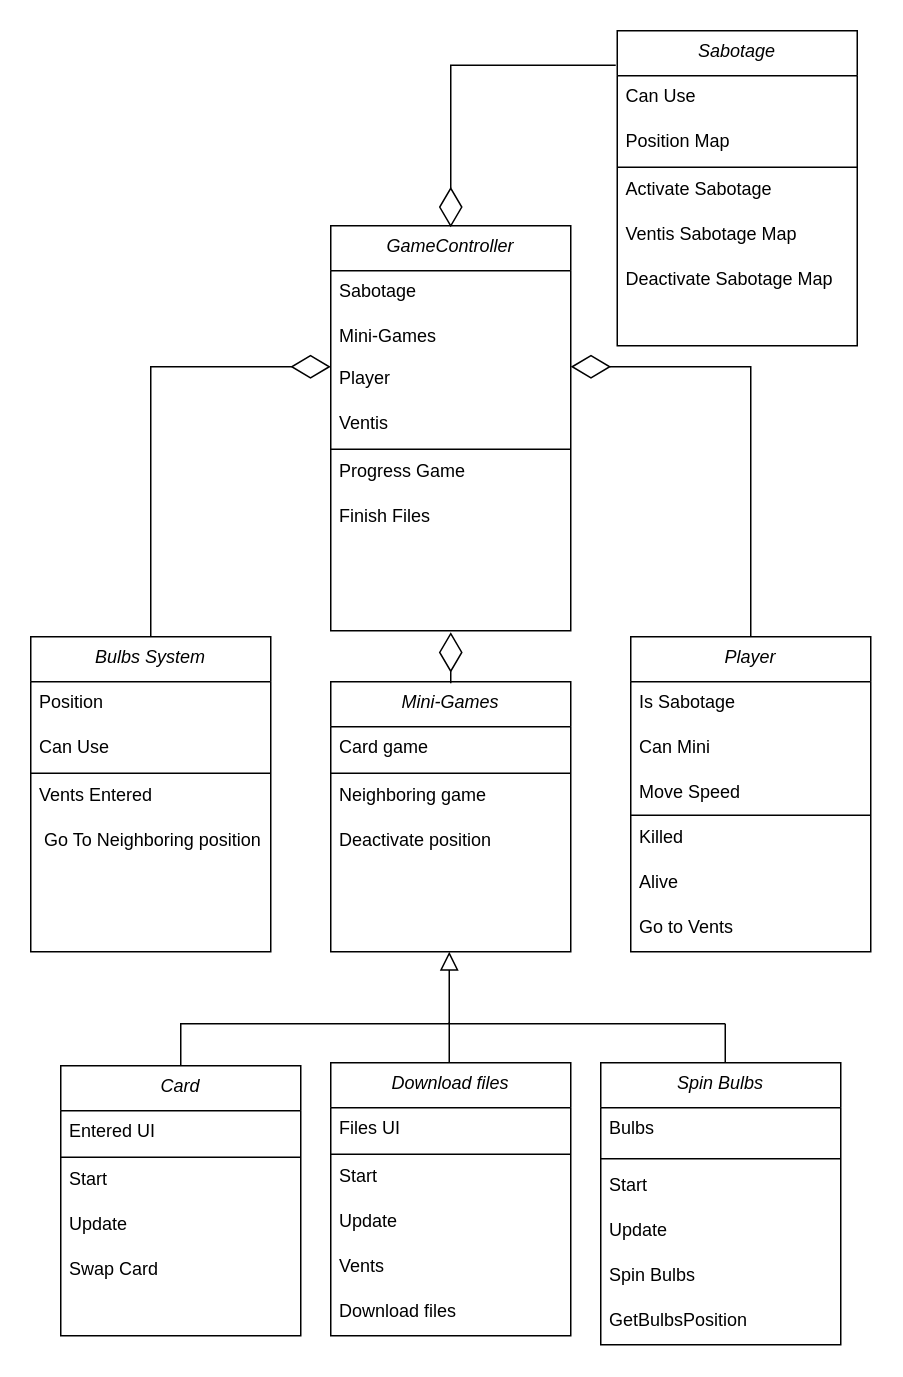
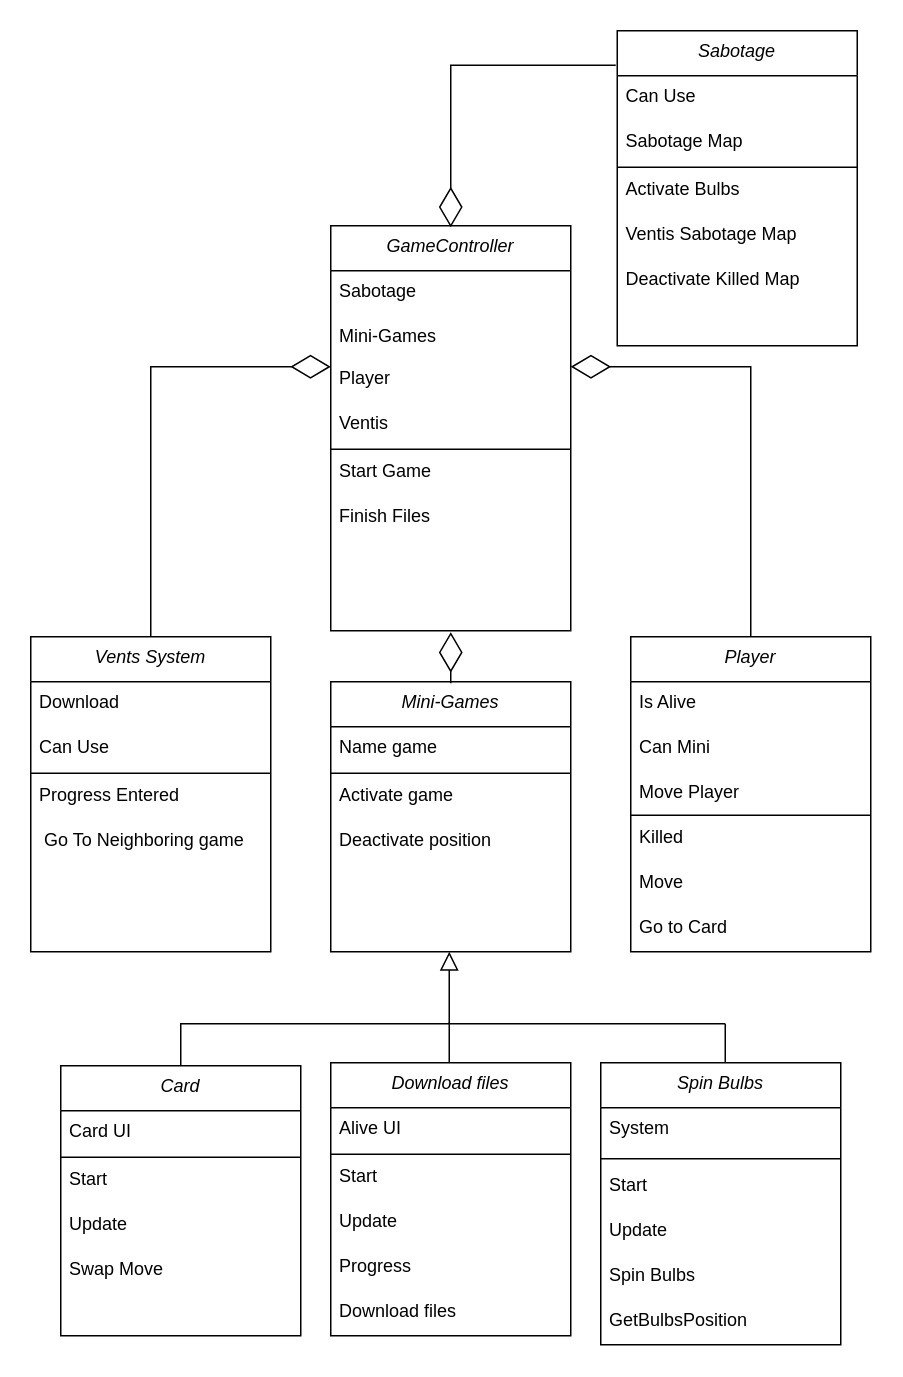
- <mxCell id="51" value="Position Map" style="text;align=left;verticalAlign=top;spacingLeft=4;spacingRight=4;overflow=hidden;rotatable=0;points=[[0,0.5],[1,0.5]];portConstraint=eastwest;rounded=0;shadow=0;html=0;" vertex="1" parent="49"><mxGeometry y="60" width="160" height="30" as="geometry" /></mxCell>
+ <mxCell id="51" value="Sabotage Map" style="text;align=left;verticalAlign=top;spacingLeft=4;spacingRight=4;overflow=hidden;rotatable=0;points=[[0,0.5],[1,0.5]];portConstraint=eastwest;rounded=0;shadow=0;html=0;" vertex="1" parent="49"><mxGeometry y="60" width="160" height="30" as="geometry" /></mxCell>
- <mxCell id="53" value="Activate Sabotage" style="text;align=left;verticalAlign=top;spacingLeft=4;spacingRight=4;overflow=hidden;rotatable=0;points=[[0,0.5],[1,0.5]];portConstraint=eastwest;rounded=0;shadow=0;html=0;" vertex="1" parent="49"><mxGeometry y="92" width="160" height="30" as="geometry" /></mxCell>
+ <mxCell id="53" value="Activate Bulbs" style="text;align=left;verticalAlign=top;spacingLeft=4;spacingRight=4;overflow=hidden;rotatable=0;points=[[0,0.5],[1,0.5]];portConstraint=eastwest;rounded=0;shadow=0;html=0;" vertex="1" parent="49"><mxGeometry y="92" width="160" height="30" as="geometry" /></mxCell>
- <mxCell id="55" value="Deactivate Sabotage Map" style="text;align=left;verticalAlign=top;spacingLeft=4;spacingRight=4;overflow=hidden;rotatable=0;points=[[0,0.5],[1,0.5]];portConstraint=eastwest;rounded=0;shadow=0;html=0;" vertex="1" parent="49"><mxGeometry y="152" width="160" height="30" as="geometry" /></mxCell>
+ <mxCell id="55" value="Deactivate Killed Map" style="text;align=left;verticalAlign=top;spacingLeft=4;spacingRight=4;overflow=hidden;rotatable=0;points=[[0,0.5],[1,0.5]];portConstraint=eastwest;rounded=0;shadow=0;html=0;" vertex="1" parent="49"><mxGeometry y="152" width="160" height="30" as="geometry" /></mxCell>
- <mxCell id="33" value="Progress Game" style="text;align=left;verticalAlign=top;spacingLeft=4;spacingRight=4;overflow=hidden;rotatable=0;points=[[0,0.5],[1,0.5]];portConstraint=eastwest;" vertex="1" parent="27"><mxGeometry y="150" width="160" height="30" as="geometry" /></mxCell>
+ <mxCell id="33" value="Start Game" style="text;align=left;verticalAlign=top;spacingLeft=4;spacingRight=4;overflow=hidden;rotatable=0;points=[[0,0.5],[1,0.5]];portConstraint=eastwest;" vertex="1" parent="27"><mxGeometry y="150" width="160" height="30" as="geometry" /></mxCell>
- <mxCell id="43" value="Bulbs System" style="swimlane;fontStyle=2;align=center;verticalAlign=top;childLayout=stackLayout;horizontal=1;startSize=30;horizontalStack=0;resizeParent=1;resizeLast=0;collapsible=1;marginBottom=0;rounded=0;shadow=0;strokeWidth=1;" vertex="1" parent="1"><mxGeometry x="20" y="424" width="160" height="210" as="geometry"><mxRectangle x="650" y="380" width="160" height="26" as="alternateBounds" /></mxGeometry></mxCell>
+ <mxCell id="43" value="Vents System" style="swimlane;fontStyle=2;align=center;verticalAlign=top;childLayout=stackLayout;horizontal=1;startSize=30;horizontalStack=0;resizeParent=1;resizeLast=0;collapsible=1;marginBottom=0;rounded=0;shadow=0;strokeWidth=1;" vertex="1" parent="1"><mxGeometry x="20" y="424" width="160" height="210" as="geometry"><mxRectangle x="650" y="380" width="160" height="26" as="alternateBounds" /></mxGeometry></mxCell>
- <mxCell id="44" value="Position" style="text;align=left;verticalAlign=top;spacingLeft=4;spacingRight=4;overflow=hidden;rotatable=0;points=[[0,0.5],[1,0.5]];portConstraint=eastwest;" vertex="1" parent="43"><mxGeometry y="30" width="160" height="30" as="geometry" /></mxCell>
+ <mxCell id="44" value="Download" style="text;align=left;verticalAlign=top;spacingLeft=4;spacingRight=4;overflow=hidden;rotatable=0;points=[[0,0.5],[1,0.5]];portConstraint=eastwest;" vertex="1" parent="43"><mxGeometry y="30" width="160" height="30" as="geometry" /></mxCell>
- <mxCell id="36" value="Is Sabotage" style="text;align=left;verticalAlign=top;spacingLeft=4;spacingRight=4;overflow=hidden;rotatable=0;points=[[0,0.5],[1,0.5]];portConstraint=eastwest;" vertex="1" parent="35"><mxGeometry y="30" width="160" height="30" as="geometry" /></mxCell>
+ <mxCell id="36" value="Is Alive" style="text;align=left;verticalAlign=top;spacingLeft=4;spacingRight=4;overflow=hidden;rotatable=0;points=[[0,0.5],[1,0.5]];portConstraint=eastwest;" vertex="1" parent="35"><mxGeometry y="30" width="160" height="30" as="geometry" /></mxCell>
- <mxCell id="3" value="Card game" style="text;align=left;verticalAlign=top;spacingLeft=4;spacingRight=4;overflow=hidden;rotatable=0;points=[[0,0.5],[1,0.5]];portConstraint=eastwest;" vertex="1" parent="2"><mxGeometry y="30" width="160" height="30" as="geometry" /></mxCell>
+ <mxCell id="3" value="Name game" style="text;align=left;verticalAlign=top;spacingLeft=4;spacingRight=4;overflow=hidden;rotatable=0;points=[[0,0.5],[1,0.5]];portConstraint=eastwest;" vertex="1" parent="2"><mxGeometry y="30" width="160" height="30" as="geometry" /></mxCell>
- <mxCell id="38" value="Move Speed" style="text;align=left;verticalAlign=top;spacingLeft=4;spacingRight=4;overflow=hidden;rotatable=0;points=[[0,0.5],[1,0.5]];portConstraint=eastwest;rounded=0;shadow=0;html=0;" vertex="1" parent="35"><mxGeometry y="90" width="160" height="28" as="geometry" /></mxCell>
+ <mxCell id="38" value="Move Player" style="text;align=left;verticalAlign=top;spacingLeft=4;spacingRight=4;overflow=hidden;rotatable=0;points=[[0,0.5],[1,0.5]];portConstraint=eastwest;rounded=0;shadow=0;html=0;" vertex="1" parent="35"><mxGeometry y="90" width="160" height="28" as="geometry" /></mxCell>
- <mxCell id="47" value="Vents Entered" style="text;align=left;verticalAlign=top;spacingLeft=4;spacingRight=4;overflow=hidden;rotatable=0;points=[[0,0.5],[1,0.5]];portConstraint=eastwest;rounded=0;shadow=0;html=0;" vertex="1" parent="43"><mxGeometry y="92" width="160" height="30" as="geometry" /></mxCell>
+ <mxCell id="47" value="Progress Entered" style="text;align=left;verticalAlign=top;spacingLeft=4;spacingRight=4;overflow=hidden;rotatable=0;points=[[0,0.5],[1,0.5]];portConstraint=eastwest;rounded=0;shadow=0;html=0;" vertex="1" parent="43"><mxGeometry y="92" width="160" height="30" as="geometry" /></mxCell>
- <mxCell id="5" value="Neighboring game" style="text;align=left;verticalAlign=top;spacingLeft=4;spacingRight=4;overflow=hidden;rotatable=0;points=[[0,0.5],[1,0.5]];portConstraint=eastwest;" vertex="1" parent="2"><mxGeometry y="62" width="160" height="30" as="geometry" /></mxCell>
+ <mxCell id="5" value="Activate game" style="text;align=left;verticalAlign=top;spacingLeft=4;spacingRight=4;overflow=hidden;rotatable=0;points=[[0,0.5],[1,0.5]];portConstraint=eastwest;" vertex="1" parent="2"><mxGeometry y="62" width="160" height="30" as="geometry" /></mxCell>
- <mxCell id="48" value=" Go To Neighboring position" style="text;align=left;verticalAlign=top;spacingLeft=4;spacingRight=4;overflow=hidden;rotatable=0;points=[[0,0.5],[1,0.5]];portConstraint=eastwest;rounded=0;shadow=0;html=0;" vertex="1" parent="43"><mxGeometry y="122" width="160" height="30" as="geometry" /></mxCell>
+ <mxCell id="48" value=" Go To Neighboring game" style="text;align=left;verticalAlign=top;spacingLeft=4;spacingRight=4;overflow=hidden;rotatable=0;points=[[0,0.5],[1,0.5]];portConstraint=eastwest;rounded=0;shadow=0;html=0;" vertex="1" parent="43"><mxGeometry y="122" width="160" height="30" as="geometry" /></mxCell>
- <mxCell id="41" value="Alive" style="text;align=left;verticalAlign=top;spacingLeft=4;spacingRight=4;overflow=hidden;rotatable=0;points=[[0,0.5],[1,0.5]];portConstraint=eastwest;" vertex="1" parent="35"><mxGeometry y="150" width="160" height="30" as="geometry" /></mxCell>
+ <mxCell id="41" value="Move" style="text;align=left;verticalAlign=top;spacingLeft=4;spacingRight=4;overflow=hidden;rotatable=0;points=[[0,0.5],[1,0.5]];portConstraint=eastwest;" vertex="1" parent="35"><mxGeometry y="150" width="160" height="30" as="geometry" /></mxCell>
- <mxCell id="42" value="Go to Vents" style="text;align=left;verticalAlign=top;spacingLeft=4;spacingRight=4;overflow=hidden;rotatable=0;points=[[0,0.5],[1,0.5]];portConstraint=eastwest;" vertex="1" parent="35"><mxGeometry y="180" width="160" height="30" as="geometry" /></mxCell>
+ <mxCell id="42" value="Go to Card" style="text;align=left;verticalAlign=top;spacingLeft=4;spacingRight=4;overflow=hidden;rotatable=0;points=[[0,0.5],[1,0.5]];portConstraint=eastwest;" vertex="1" parent="35"><mxGeometry y="180" width="160" height="30" as="geometry" /></mxCell>
- <mxCell id="14" value="Files UI" style="text;align=left;verticalAlign=top;spacingLeft=4;spacingRight=4;overflow=hidden;rotatable=0;points=[[0,0.5],[1,0.5]];portConstraint=eastwest;" vertex="1" parent="13"><mxGeometry y="30" width="160" height="30" as="geometry" /></mxCell>
+ <mxCell id="14" value="Alive UI" style="text;align=left;verticalAlign=top;spacingLeft=4;spacingRight=4;overflow=hidden;rotatable=0;points=[[0,0.5],[1,0.5]];portConstraint=eastwest;" vertex="1" parent="13"><mxGeometry y="30" width="160" height="30" as="geometry" /></mxCell>
- <mxCell id="21" value="Bulbs" style="text;align=left;verticalAlign=top;spacingLeft=4;spacingRight=4;overflow=hidden;rotatable=0;points=[[0,0.5],[1,0.5]];portConstraint=eastwest;" vertex="1" parent="20"><mxGeometry y="30" width="160" height="30" as="geometry" /></mxCell>
+ <mxCell id="21" value="System" style="text;align=left;verticalAlign=top;spacingLeft=4;spacingRight=4;overflow=hidden;rotatable=0;points=[[0,0.5],[1,0.5]];portConstraint=eastwest;" vertex="1" parent="20"><mxGeometry y="30" width="160" height="30" as="geometry" /></mxCell>
- <mxCell id="8" value="Entered UI" style="text;align=left;verticalAlign=top;spacingLeft=4;spacingRight=4;overflow=hidden;rotatable=0;points=[[0,0.5],[1,0.5]];portConstraint=eastwest;" vertex="1" parent="7"><mxGeometry y="30" width="160" height="30" as="geometry" /></mxCell>
+ <mxCell id="8" value="Card UI" style="text;align=left;verticalAlign=top;spacingLeft=4;spacingRight=4;overflow=hidden;rotatable=0;points=[[0,0.5],[1,0.5]];portConstraint=eastwest;" vertex="1" parent="7"><mxGeometry y="30" width="160" height="30" as="geometry" /></mxCell>
- <mxCell id="18" value="Vents" style="text;align=left;verticalAlign=top;spacingLeft=4;spacingRight=4;overflow=hidden;rotatable=0;points=[[0,0.5],[1,0.5]];portConstraint=eastwest;" vertex="1" parent="13"><mxGeometry y="122" width="160" height="30" as="geometry" /></mxCell>
+ <mxCell id="18" value="Progress" style="text;align=left;verticalAlign=top;spacingLeft=4;spacingRight=4;overflow=hidden;rotatable=0;points=[[0,0.5],[1,0.5]];portConstraint=eastwest;" vertex="1" parent="13"><mxGeometry y="122" width="160" height="30" as="geometry" /></mxCell>
- <mxCell id="12" value="Swap Card" style="text;align=left;verticalAlign=top;spacingLeft=4;spacingRight=4;overflow=hidden;rotatable=0;points=[[0,0.5],[1,0.5]];portConstraint=eastwest;" vertex="1" parent="7"><mxGeometry y="122" width="160" height="30" as="geometry" /></mxCell>
+ <mxCell id="12" value="Swap Move" style="text;align=left;verticalAlign=top;spacingLeft=4;spacingRight=4;overflow=hidden;rotatable=0;points=[[0,0.5],[1,0.5]];portConstraint=eastwest;" vertex="1" parent="7"><mxGeometry y="122" width="160" height="30" as="geometry" /></mxCell>
